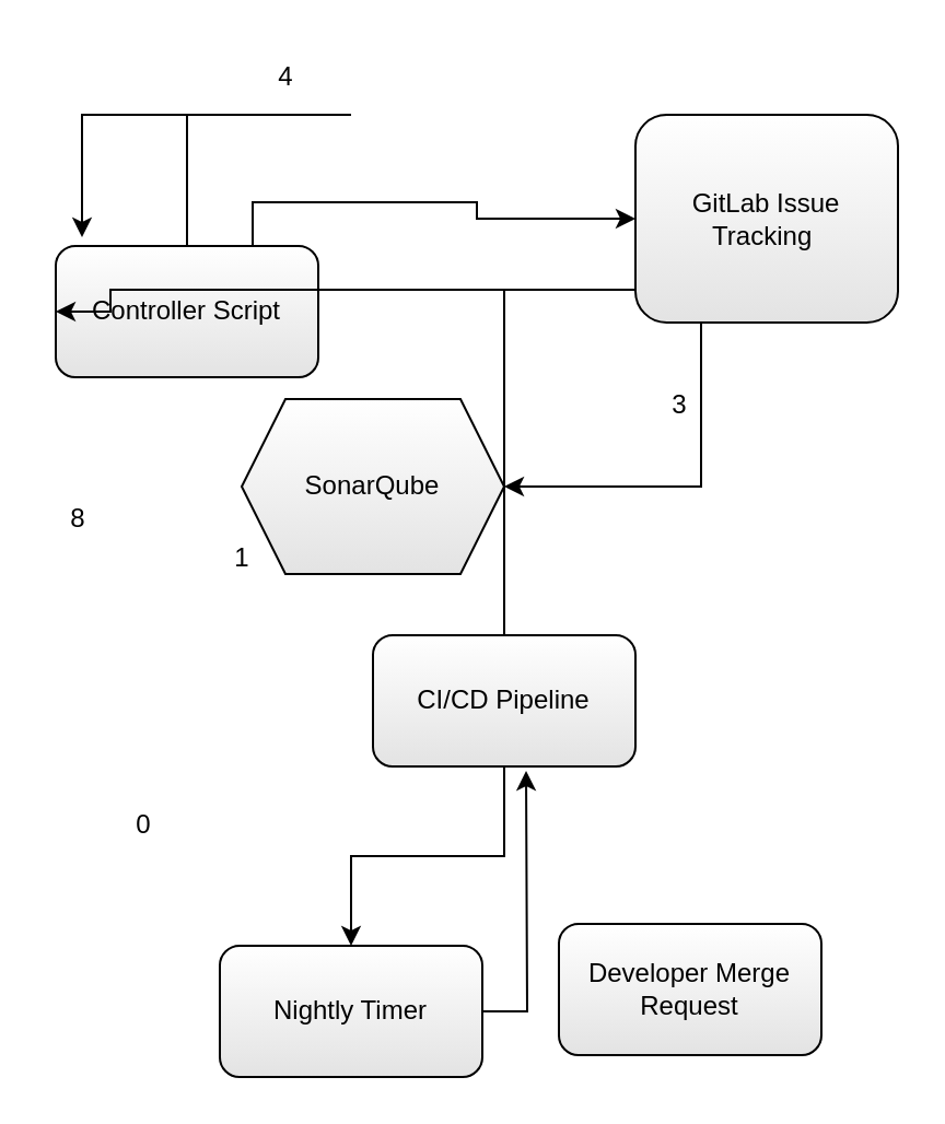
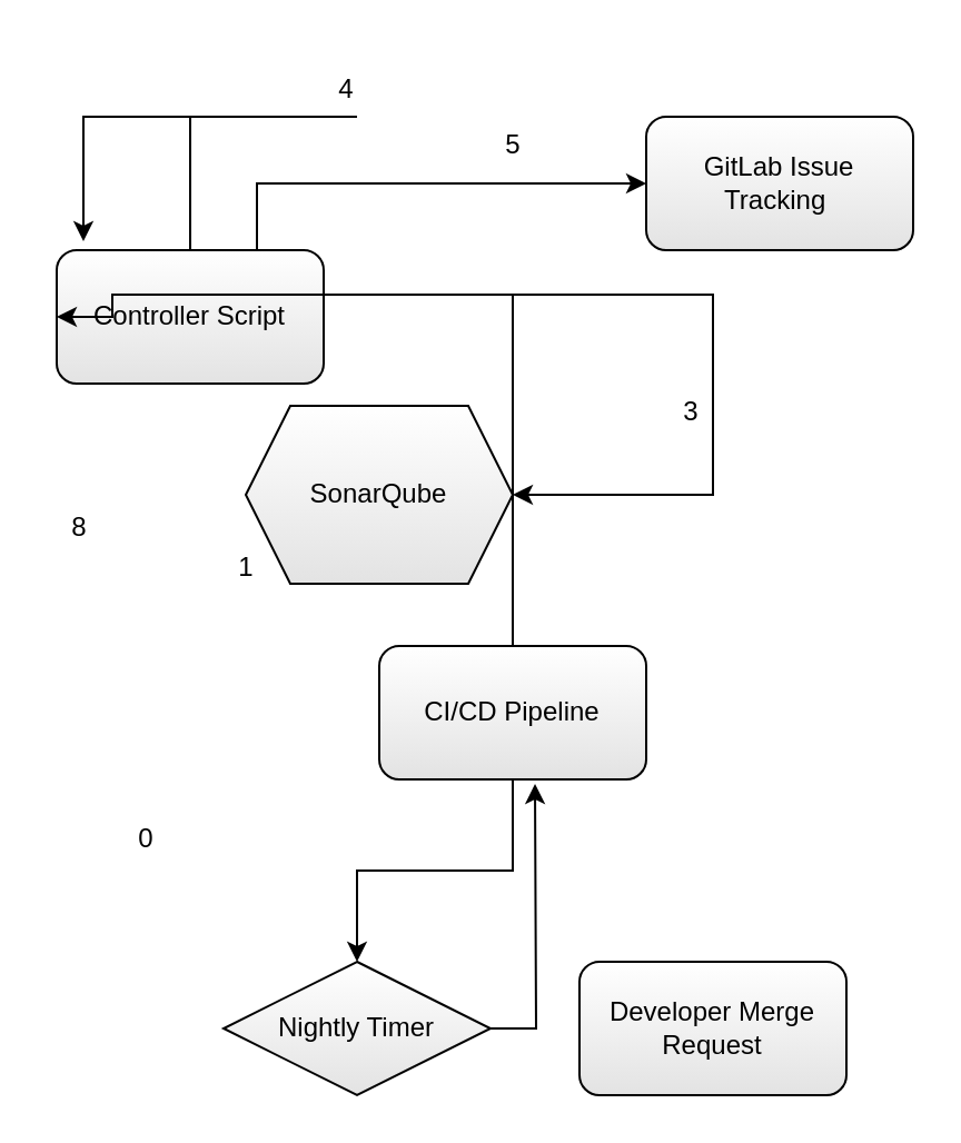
- <mxCell id="18" value="4" style="text;html=1;align=center;verticalAlign=middle;resizable=0;points=[];autosize=1;strokeColor=none;fillColor=none;" parent="1" vertex="1"><mxGeometry x="115" y="20" width="30" height="30" as="geometry" /></mxCell>
+ <mxCell id="18" value="4" style="text;html=1;align=center;verticalAlign=middle;resizable=0;points=[];autosize=1;strokeColor=none;fillColor=none;" parent="1" vertex="1"><mxGeometry x="140" y="25" width="30" height="30" as="geometry" /></mxCell>
+ <mxCell id="19" value="5" style="text;html=1;align=center;verticalAlign=middle;resizable=0;points=[];autosize=1;strokeColor=none;fillColor=none;" parent="1" vertex="1"><mxGeometry x="215" y="50" width="30" height="30" as="geometry" /></mxCell>
- <mxCell id="10" value="GitLab Issue Tracking&amp;nbsp;" style="rounded=1;whiteSpace=wrap;html=1;gradientColor=#E3E3E3;" parent="1" vertex="1"><mxGeometry x="290" y="52" width="120" height="95" as="geometry" /></mxCell>
+ <mxCell id="10" value="GitLab Issue Tracking&amp;nbsp;" style="rounded=1;whiteSpace=wrap;html=1;gradientColor=#E3E3E3;" parent="1" vertex="1"><mxGeometry x="290" y="52" width="120" height="60" as="geometry" /></mxCell>
- <mxCell id="13" value="Developer Merge Request" style="rounded=1;whiteSpace=wrap;html=1;gradientColor=#E3E3E3;" parent="1" vertex="1"><mxGeometry x="255" y="422" width="120" height="60" as="geometry" /></mxCell>
+ <mxCell id="13" value="Developer Merge Request" style="rounded=1;whiteSpace=wrap;html=1;gradientColor=#E3E3E3;" parent="1" vertex="1"><mxGeometry x="260" y="432" width="120" height="60" as="geometry" /></mxCell>
- <mxCell id="12" value="Nightly Timer" style="rounded=1;whiteSpace=wrap;html=1;gradientColor=#E3E3E3;" parent="1" vertex="1"><mxGeometry x="100" y="432" width="120" height="60" as="geometry" /></mxCell>
+ <mxCell id="12" value="Nightly Timer" style="rhombus;whiteSpace=wrap;html=1;gradientColor=#E3E3E3;" parent="1" vertex="1"><mxGeometry x="100" y="432" width="120" height="60" as="geometry" /></mxCell>
